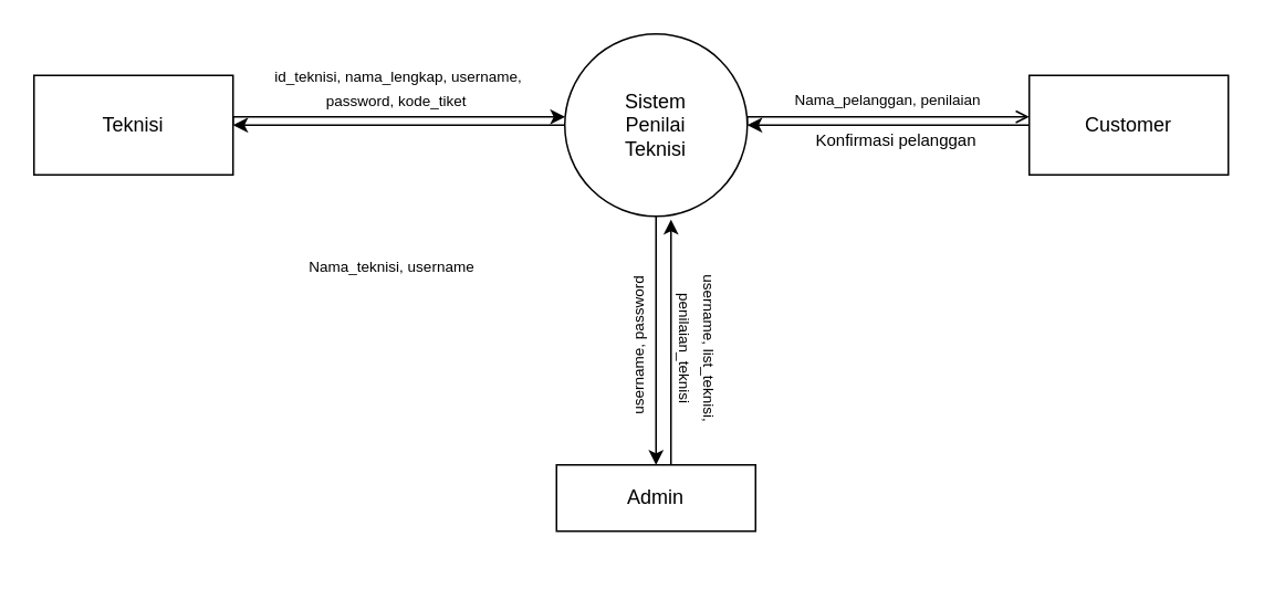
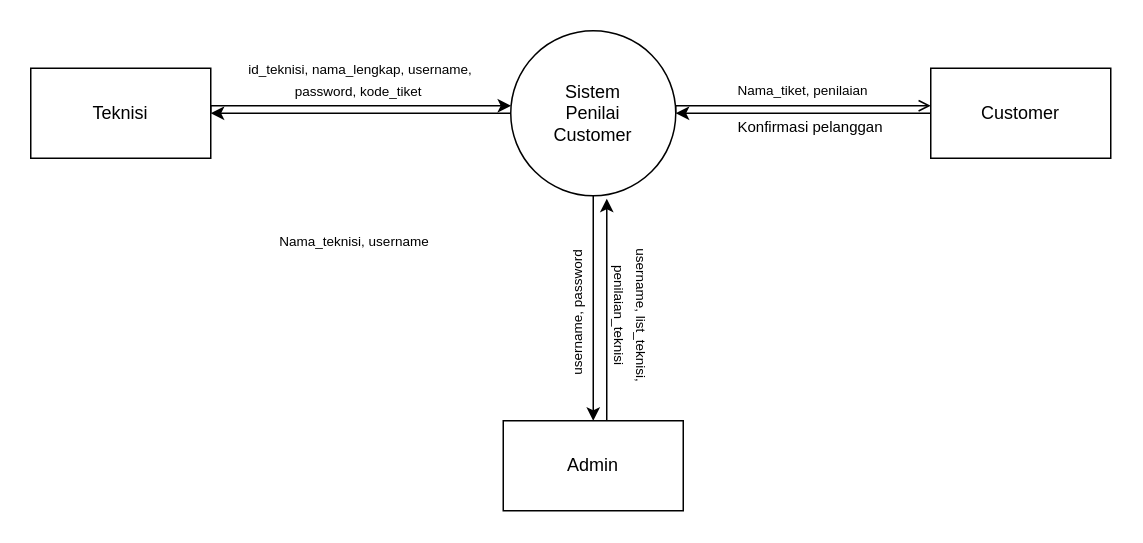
- <mxCell id="14" value="&lt;font style=&quot;font-size: 9px&quot;&gt;Nama_pelanggan, penilaian&lt;/font&gt;" style="text;html=1;strokeColor=none;fillColor=none;align=center;verticalAlign=middle;whiteSpace=wrap;rounded=0;" vertex="1" parent="1"><mxGeometry x="448" y="49" width="174" height="20" as="geometry" /></mxCell>
+ <mxCell id="14" value="&lt;font style=&quot;font-size: 9px&quot;&gt;Nama_tiket, penilaian&lt;/font&gt;" style="text;html=1;strokeColor=none;fillColor=none;align=center;verticalAlign=middle;whiteSpace=wrap;rounded=0;" vertex="1" parent="1"><mxGeometry x="448" y="49" width="174" height="20" as="geometry" /></mxCell>
- <mxCell id="5" value="Sistem&lt;br&gt;Penilai&lt;br&gt;Teknisi&lt;br&gt;" style="ellipse;whiteSpace=wrap;html=1;aspect=fixed;" vertex="1" parent="1"><mxGeometry x="340" y="20" width="110" height="110" as="geometry" /></mxCell>
+ <mxCell id="5" value="Sistem&lt;br&gt;Penilai&lt;br&gt;Customer&lt;br&gt;" style="ellipse;whiteSpace=wrap;html=1;aspect=fixed;" vertex="1" parent="1"><mxGeometry x="340" y="20" width="110" height="110" as="geometry" /></mxCell>
- <mxCell id="11" value="Admin" style="rounded=0;whiteSpace=wrap;html=1;" vertex="1" parent="1"><mxGeometry x="335" y="280" width="120" height="40" as="geometry" /></mxCell>
+ <mxCell id="11" value="Admin" style="rounded=0;whiteSpace=wrap;html=1;" vertex="1" parent="1"><mxGeometry x="335" y="280" width="120" height="60" as="geometry" /></mxCell>
